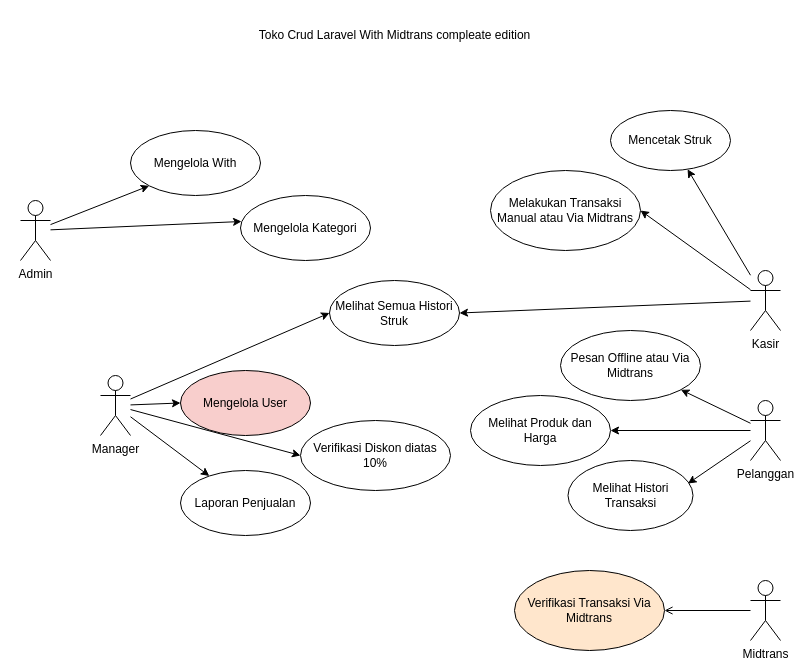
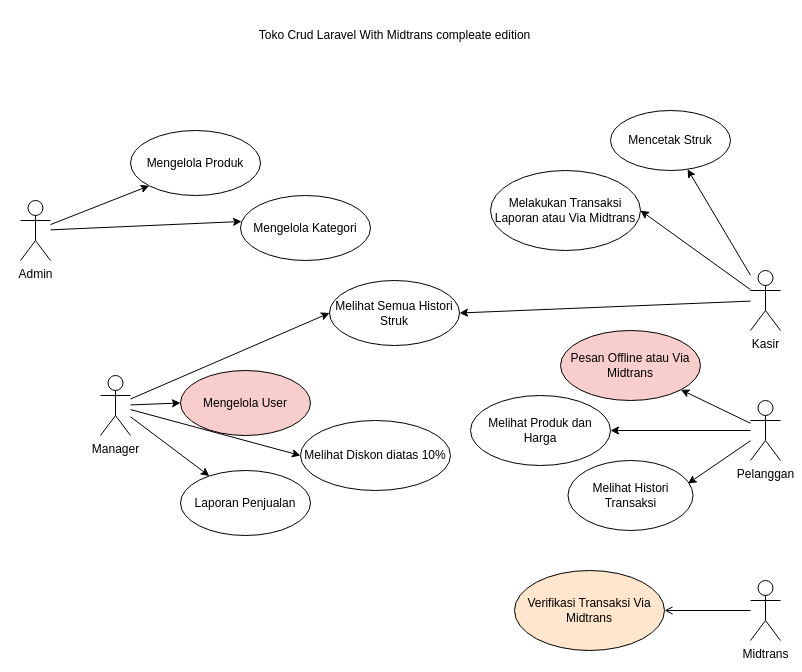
- <mxCell id="21" value="Mengelola With" style="ellipse;whiteSpace=wrap;html=1;" vertex="1" parent="1"><mxGeometry x="130" y="130" width="130" height="65" as="geometry" /></mxCell>
+ <mxCell id="21" value="Mengelola Produk" style="ellipse;whiteSpace=wrap;html=1;" vertex="1" parent="1"><mxGeometry x="130" y="130" width="130" height="65" as="geometry" /></mxCell>
- <mxCell id="23" value="Melakukan Transaksi Manual atau Via Midtrans" style="ellipse;whiteSpace=wrap;html=1;" vertex="1" parent="1"><mxGeometry x="490" y="170" width="150" height="80" as="geometry" /></mxCell>
+ <mxCell id="23" value="Melakukan Transaksi Laporan atau Via Midtrans" style="ellipse;whiteSpace=wrap;html=1;" vertex="1" parent="1"><mxGeometry x="490" y="170" width="150" height="80" as="geometry" /></mxCell>
- <mxCell id="28" value="Pesan Offline atau Via Midtrans" style="ellipse;whiteSpace=wrap;html=1;" vertex="1" parent="1"><mxGeometry x="560" y="330" width="140" height="70" as="geometry" /></mxCell>
+ <mxCell id="28" value="Pesan Offline atau Via Midtrans" style="ellipse;whiteSpace=wrap;html=1;fillColor=#f8cecc;" vertex="1" parent="1"><mxGeometry x="560" y="330" width="140" height="70" as="geometry" /></mxCell>
- <mxCell id="27" value="Verifikasi Diskon diatas 10%" style="ellipse;whiteSpace=wrap;html=1;" vertex="1" parent="1"><mxGeometry x="300" y="420" width="150" height="70" as="geometry" /></mxCell>
+ <mxCell id="27" value="Melihat Diskon diatas 10%" style="ellipse;whiteSpace=wrap;html=1;" vertex="1" parent="1"><mxGeometry x="300" y="420" width="150" height="70" as="geometry" /></mxCell>
